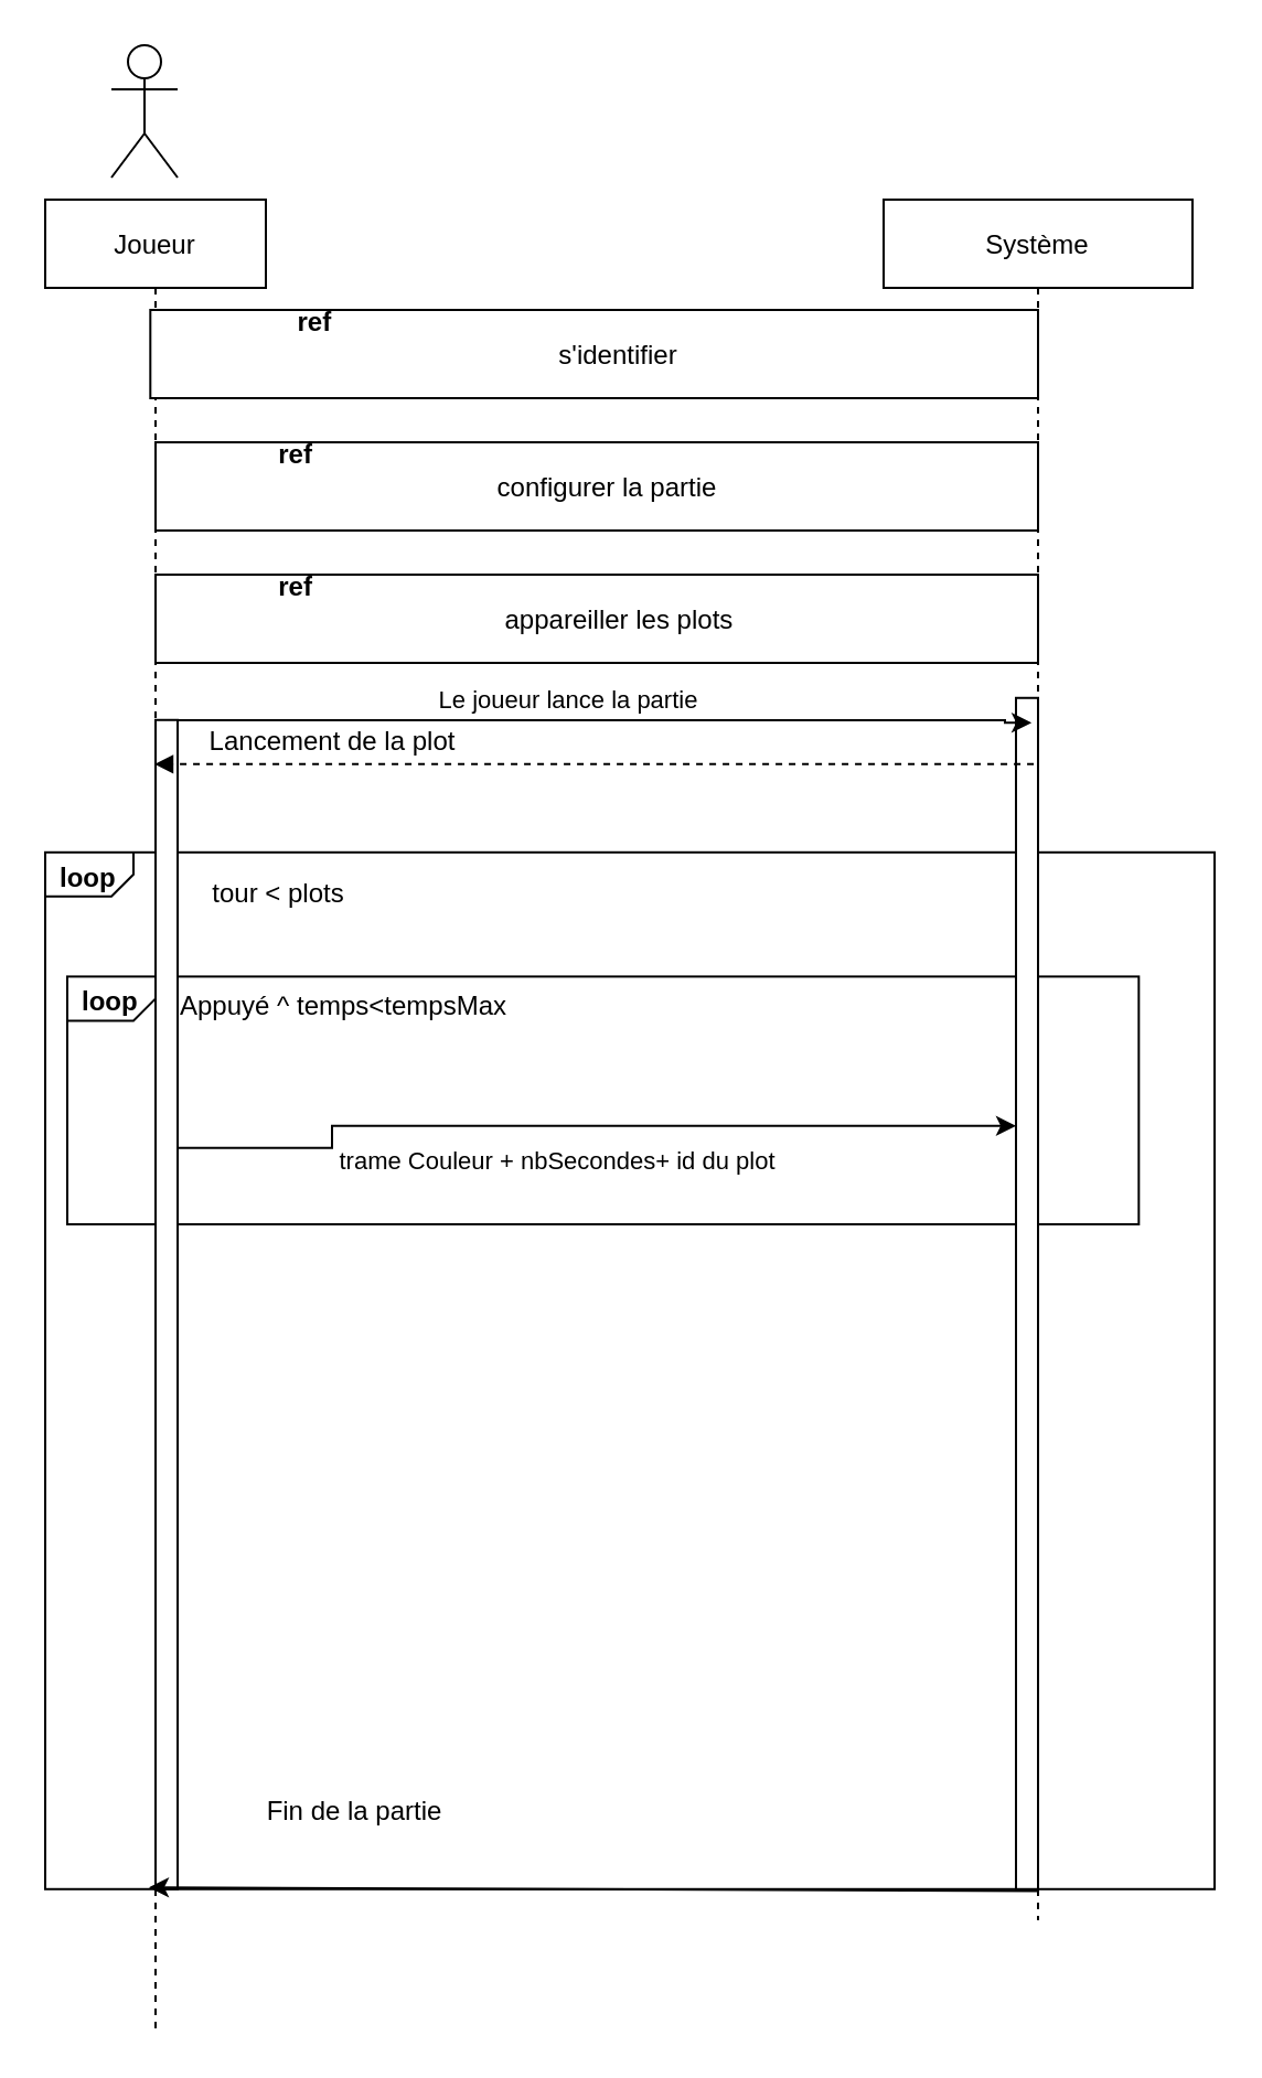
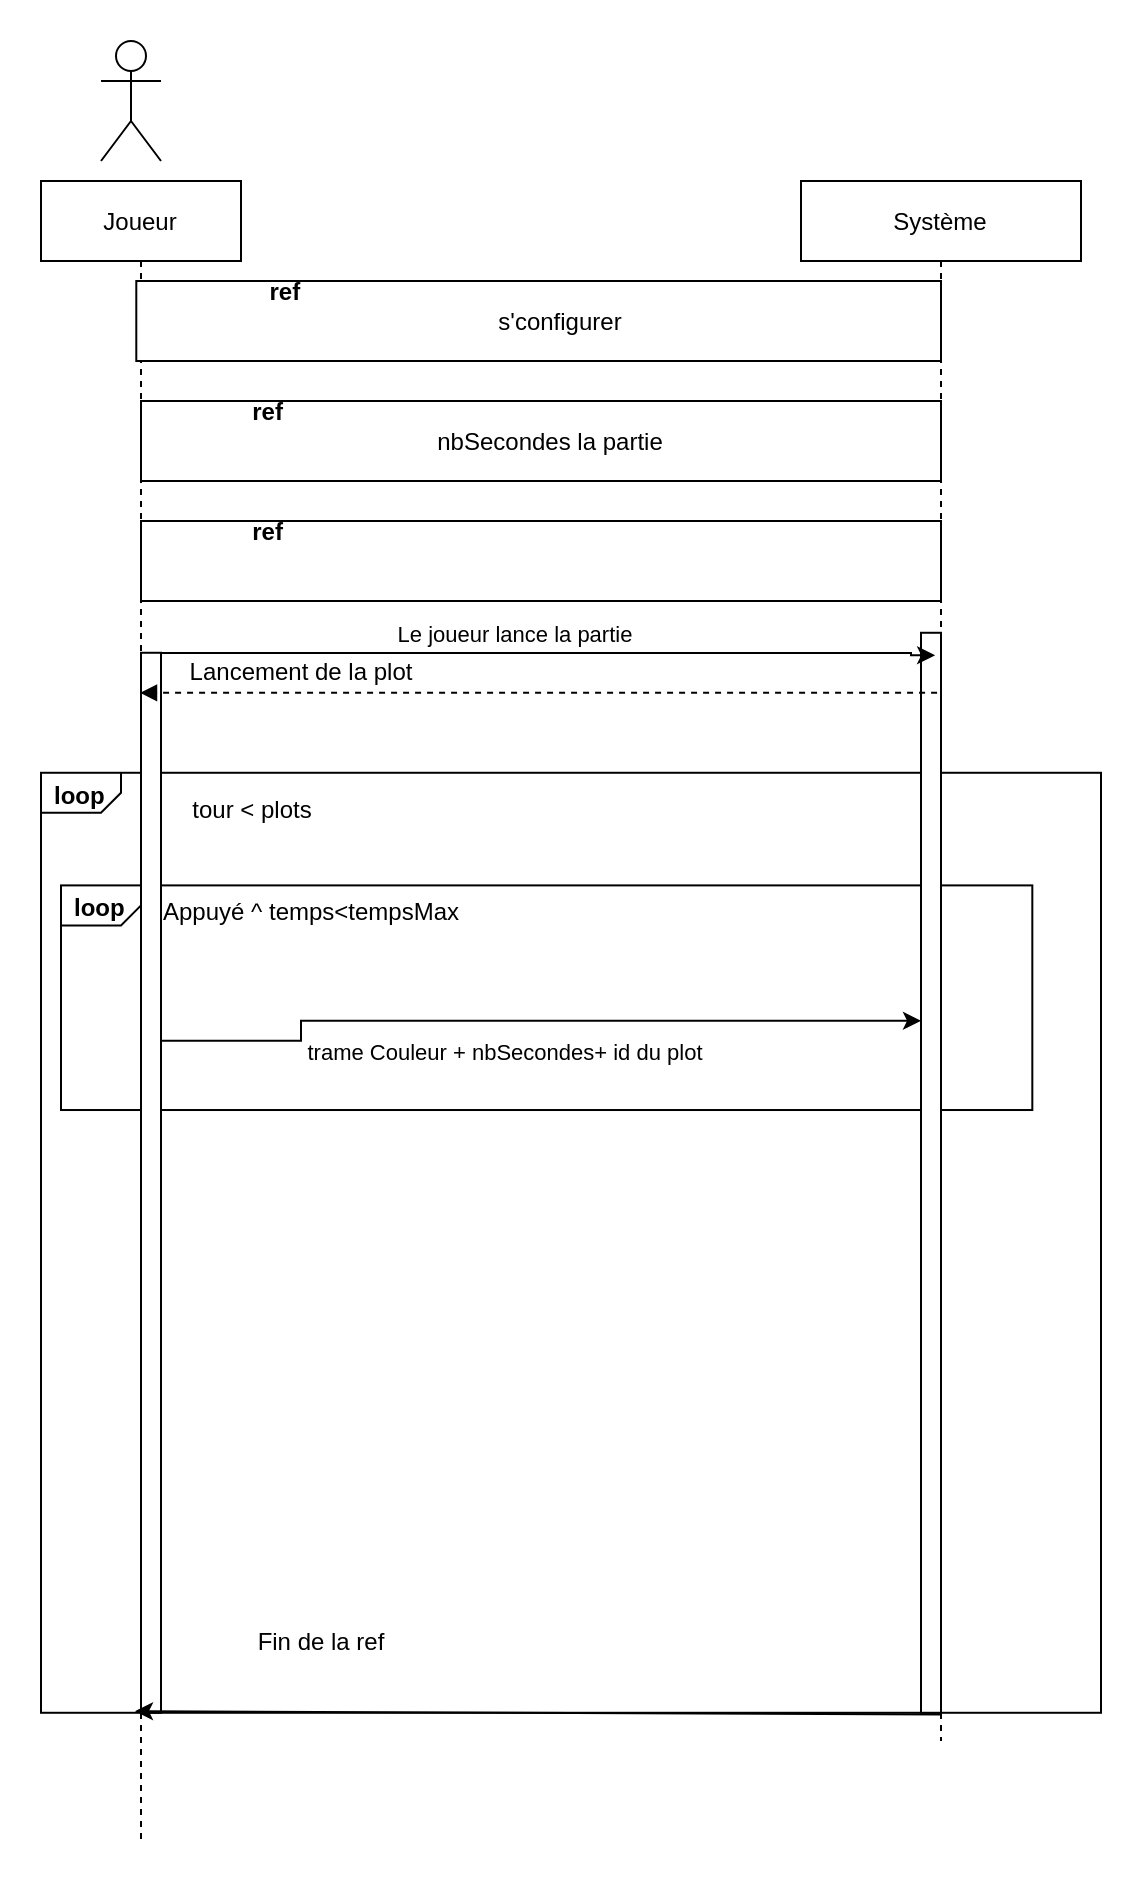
- <mxCell id="11" value="s'identifier" style="text;align=center;fontStyle=0;verticalAlign=middle;spacingLeft=3;spacingRight=3;strokeColor=none;rotatable=0;points=[[0,0.5],[1,0.5]];portConstraint=eastwest;" parent="9" vertex="1"><mxGeometry x="137.586" y="17.111" width="104.828" height="5.778" as="geometry" /></mxCell>
+ <mxCell id="11" value="s'configurer" style="text;align=center;fontStyle=0;verticalAlign=middle;spacingLeft=3;spacingRight=3;strokeColor=none;rotatable=0;points=[[0,0.5],[1,0.5]];portConstraint=eastwest;" parent="9" vertex="1"><mxGeometry x="137.586" y="17.111" width="104.828" height="5.778" as="geometry" /></mxCell>
- <mxCell id="7" value="configurer la partie" style="text;align=center;fontStyle=0;verticalAlign=middle;spacingLeft=3;spacingRight=3;strokeColor=none;rotatable=0;points=[[0,0.5],[1,0.5]];portConstraint=eastwest;" parent="5" vertex="1"><mxGeometry x="141.207" y="17.111" width="107.586" height="5.778" as="geometry" /></mxCell>
+ <mxCell id="7" value="nbSecondes la partie" style="text;align=center;fontStyle=0;verticalAlign=middle;spacingLeft=3;spacingRight=3;strokeColor=none;rotatable=0;points=[[0,0.5],[1,0.5]];portConstraint=eastwest;" parent="5" vertex="1"><mxGeometry x="141.207" y="17.111" width="107.586" height="5.778" as="geometry" /></mxCell>
- <mxCell id="30" value="appareiller les plots" style="text;align=center;fontStyle=0;verticalAlign=middle;spacingLeft=3;spacingRight=3;strokeColor=none;rotatable=0;points=[[0,0.5],[1,0.5]];portConstraint=eastwest;" parent="27" vertex="1"><mxGeometry x="146.663" y="12.11" width="107.594" height="15.78" as="geometry" /></mxCell>
- <mxCell id="23" value="Fin de la partie" style="text;html=1;align=center;verticalAlign=middle;resizable=0;points=[];autosize=1;strokeColor=none;fillColor=none;" parent="1" vertex="1"><mxGeometry x="110" y="805.89" width="100" height="30" as="geometry" /></mxCell>
+ <mxCell id="23" value="Fin de la ref" style="text;html=1;align=center;verticalAlign=middle;resizable=0;points=[];autosize=1;strokeColor=none;fillColor=none;" parent="1" vertex="1"><mxGeometry x="110" y="805.89" width="100" height="30" as="geometry" /></mxCell>
